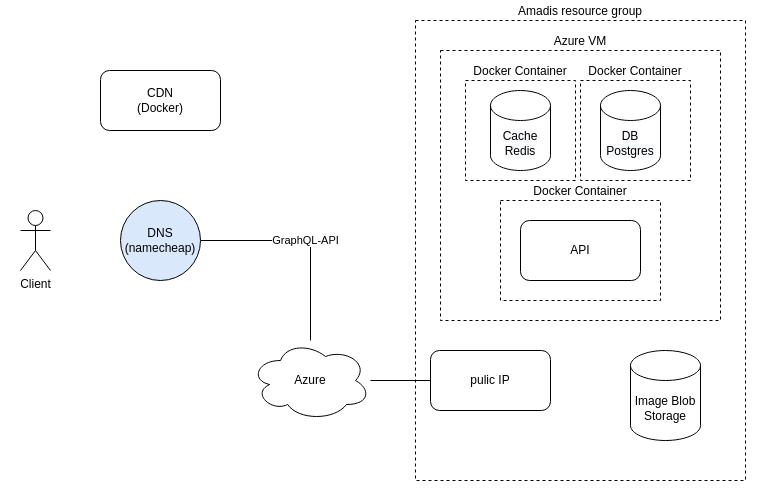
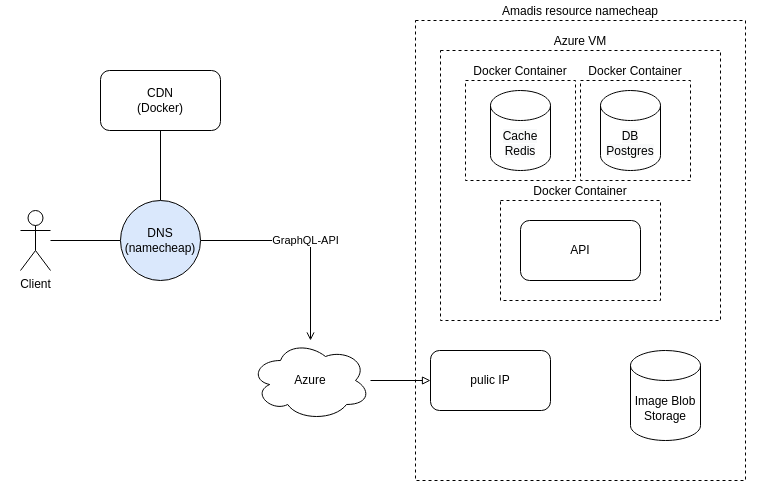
- <mxCell id="19" value="Amadis resource group" style="rounded=0;whiteSpace=wrap;html=1;fillColor=none;dashed=1;labelPosition=center;verticalLabelPosition=top;align=center;verticalAlign=bottom;" vertex="1" parent="1"><mxGeometry x="415" y="20" width="330" height="460" as="geometry" /></mxCell>
+ <mxCell id="19" value="Amadis resource namecheap" style="rounded=0;whiteSpace=wrap;html=1;fillColor=none;dashed=1;labelPosition=center;verticalLabelPosition=top;align=center;verticalAlign=bottom;" vertex="1" parent="1"><mxGeometry x="415" y="20" width="330" height="460" as="geometry" /></mxCell>
+ <mxCell id="6" style="edgeStyle=orthogonalEdgeStyle;rounded=0;orthogonalLoop=1;jettySize=auto;html=1;entryX=0.5;entryY=1;entryDx=0;entryDy=0;endArrow=none;endFill=0;" edge="1" parent="1" source="8" target="9"><mxGeometry relative="1" as="geometry" /></mxCell>
+ <mxCell id="2" style="edgeStyle=orthogonalEdgeStyle;rounded=0;orthogonalLoop=1;jettySize=auto;html=1;entryX=0;entryY=0.5;entryDx=0;entryDy=0;endArrow=none;endFill=0;" edge="1" parent="1" source="3" target="8"><mxGeometry relative="1" as="geometry" /></mxCell>
- <mxCell id="7" value="GraphQL-API" style="edgeStyle=orthogonalEdgeStyle;rounded=0;orthogonalLoop=1;jettySize=auto;html=1;endArrow=none;endFill=0;" edge="1" parent="1" source="8" target="5"><mxGeometry relative="1" as="geometry" /></mxCell>
+ <mxCell id="7" value="GraphQL-API" style="edgeStyle=orthogonalEdgeStyle;rounded=0;orthogonalLoop=1;jettySize=auto;html=1;endArrow=open;endFill=0;" edge="1" parent="1" source="8" target="5"><mxGeometry relative="1" as="geometry" /></mxCell>
- <mxCell id="4" style="edgeStyle=orthogonalEdgeStyle;rounded=0;orthogonalLoop=1;jettySize=auto;html=1;endArrow=none;endFill=0;entryX=0;entryY=0.5;entryDx=0;entryDy=0;" edge="1" parent="1" source="5" target="18"><mxGeometry relative="1" as="geometry" /></mxCell>
+ <mxCell id="4" style="edgeStyle=orthogonalEdgeStyle;rounded=0;orthogonalLoop=1;jettySize=auto;html=1;endArrow=block;endFill=0;entryX=0;entryY=0.5;entryDx=0;entryDy=0;" edge="1" parent="1" source="5" target="18"><mxGeometry relative="1" as="geometry" /></mxCell>
